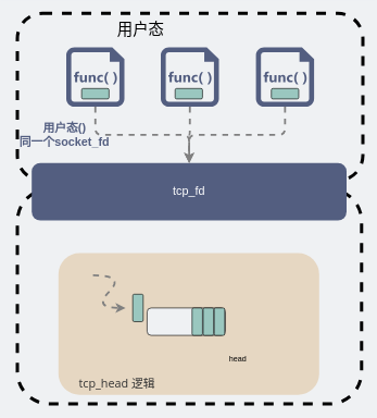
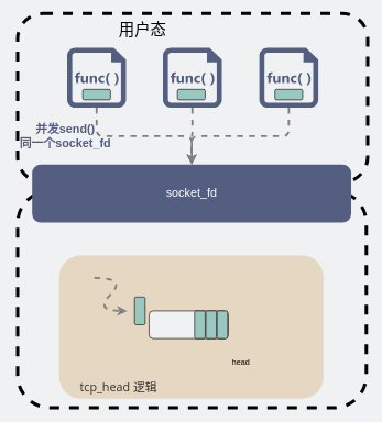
- <mxCell id="20" value="&lt;span style=&quot;font-size: 18px;&quot;&gt;&lt;font color=&quot;#535e80&quot;&gt;&lt;b&gt;用户态()&lt;br&gt;同一个socket_fd&lt;/b&gt;&lt;/font&gt;&lt;/span&gt;" style="text;html=1;strokeColor=none;fillColor=none;align=center;verticalAlign=middle;whiteSpace=wrap;rounded=0;fontColor=#FFFFFF;" vertex="1" parent="1"><mxGeometry x="20" y="187" width="157" height="38" as="geometry" /></mxCell>
+ <mxCell id="20" value="&lt;span style=&quot;font-size: 18px;&quot;&gt;&lt;font color=&quot;#535e80&quot;&gt;&lt;b&gt;并发send()&lt;br&gt;同一个socket_fd&lt;/b&gt;&lt;/font&gt;&lt;/span&gt;" style="text;html=1;strokeColor=none;fillColor=none;align=center;verticalAlign=middle;whiteSpace=wrap;rounded=0;fontColor=#FFFFFF;" vertex="1" parent="1"><mxGeometry x="20" y="187" width="157" height="38" as="geometry" /></mxCell>
- <mxCell id="6" value="&lt;font color=&quot;#ffffff&quot; style=&quot;font-size: 18px&quot;&gt;tcp_fd&lt;/font&gt;" style="rounded=1;whiteSpace=wrap;html=1;strokeColor=none;labelBackgroundColor=none;fillColor=#535E80;" parent="1" vertex="1"><mxGeometry x="48" y="249" width="483" height="88" as="geometry" /></mxCell>
+ <mxCell id="6" value="&lt;font color=&quot;#ffffff&quot; style=&quot;font-size: 18px&quot;&gt;socket_fd&lt;/font&gt;" style="rounded=1;whiteSpace=wrap;html=1;strokeColor=none;labelBackgroundColor=none;fillColor=#535E80;" parent="1" vertex="1"><mxGeometry x="48" y="249" width="483" height="88" as="geometry" /></mxCell>
